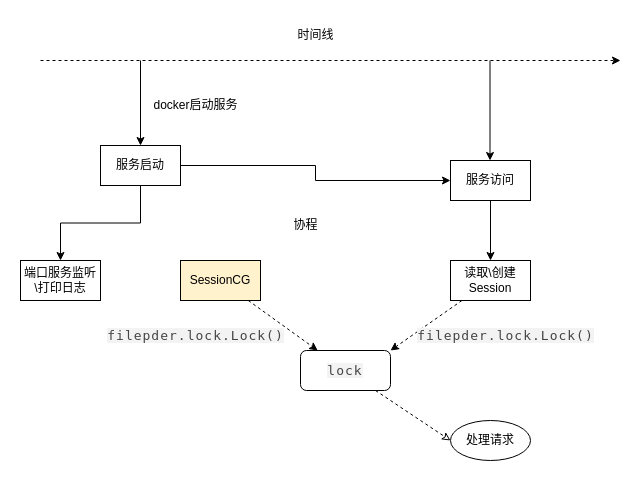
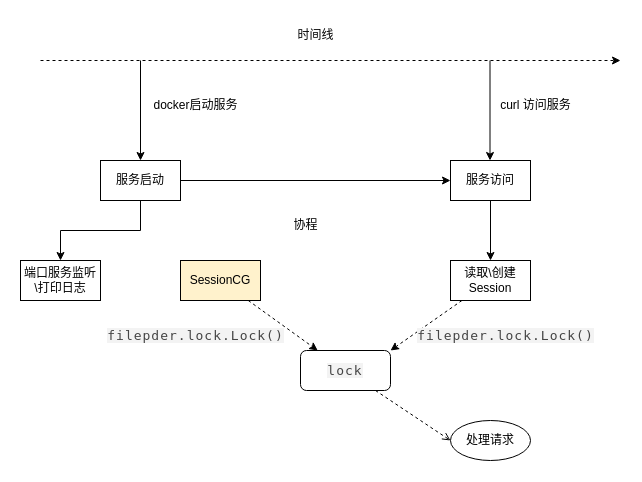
+ <mxCell id="20" value="curl 访问服务" style="text;html=1;align=center;verticalAlign=middle;resizable=0;points=[];autosize=1;strokeColor=none;fillColor=none;" parent="1" vertex="1"><mxGeometry x="490" y="90" width="90" height="30" as="geometry" /></mxCell>
- <mxCell id="4" value="服务启动" style="rounded=0;whiteSpace=wrap;html=1;" parent="1" vertex="1"><mxGeometry x="100" y="145" width="80" height="40" as="geometry" /></mxCell>
+ <mxCell id="4" value="服务启动" style="rounded=0;whiteSpace=wrap;html=1;" parent="1" vertex="1"><mxGeometry x="100" y="160" width="80" height="40" as="geometry" /></mxCell>
- <mxCell id="7" style="rounded=0;orthogonalLoop=1;jettySize=auto;html=1;dashed=1;endArrow=classic;startFill=0;endFill=0;entryX=0;entryY=0.5;entryDx=0;entryDy=0;" parent="1" source="8" edge="1" target="13"><mxGeometry relative="1" as="geometry"><mxPoint x="450" y="450" as="targetPoint" /></mxGeometry></mxCell>
+ <mxCell id="7" style="rounded=0;orthogonalLoop=1;jettySize=auto;html=1;dashed=1;endArrow=open;startFill=0;endFill=0;entryX=0;entryY=0.5;entryDx=0;entryDy=0;" parent="1" source="8" edge="1" target="13"><mxGeometry relative="1" as="geometry"><mxPoint x="450" y="450" as="targetPoint" /></mxGeometry></mxCell>
